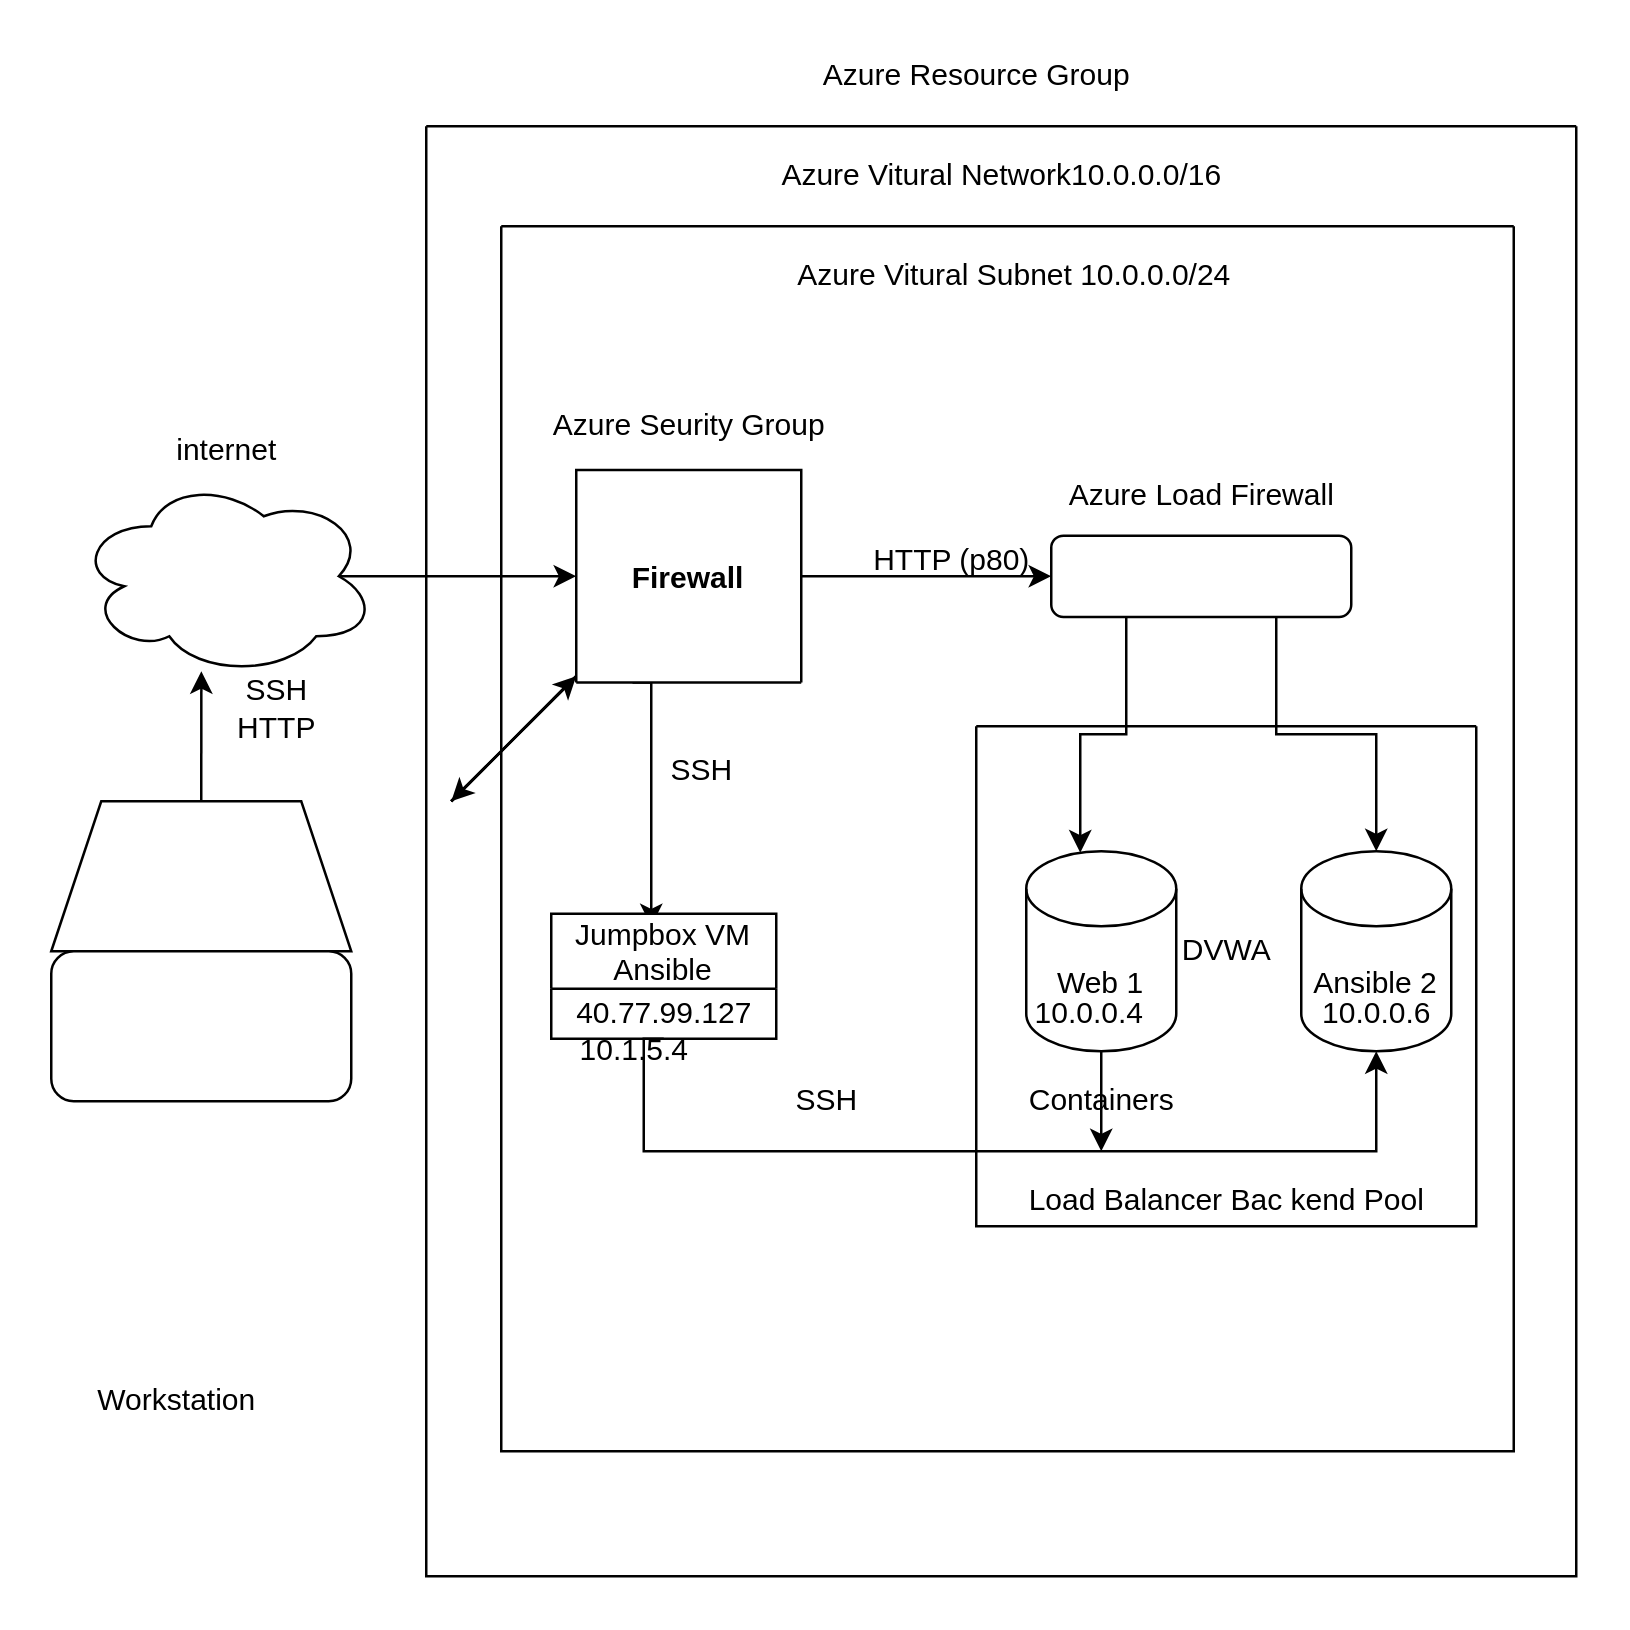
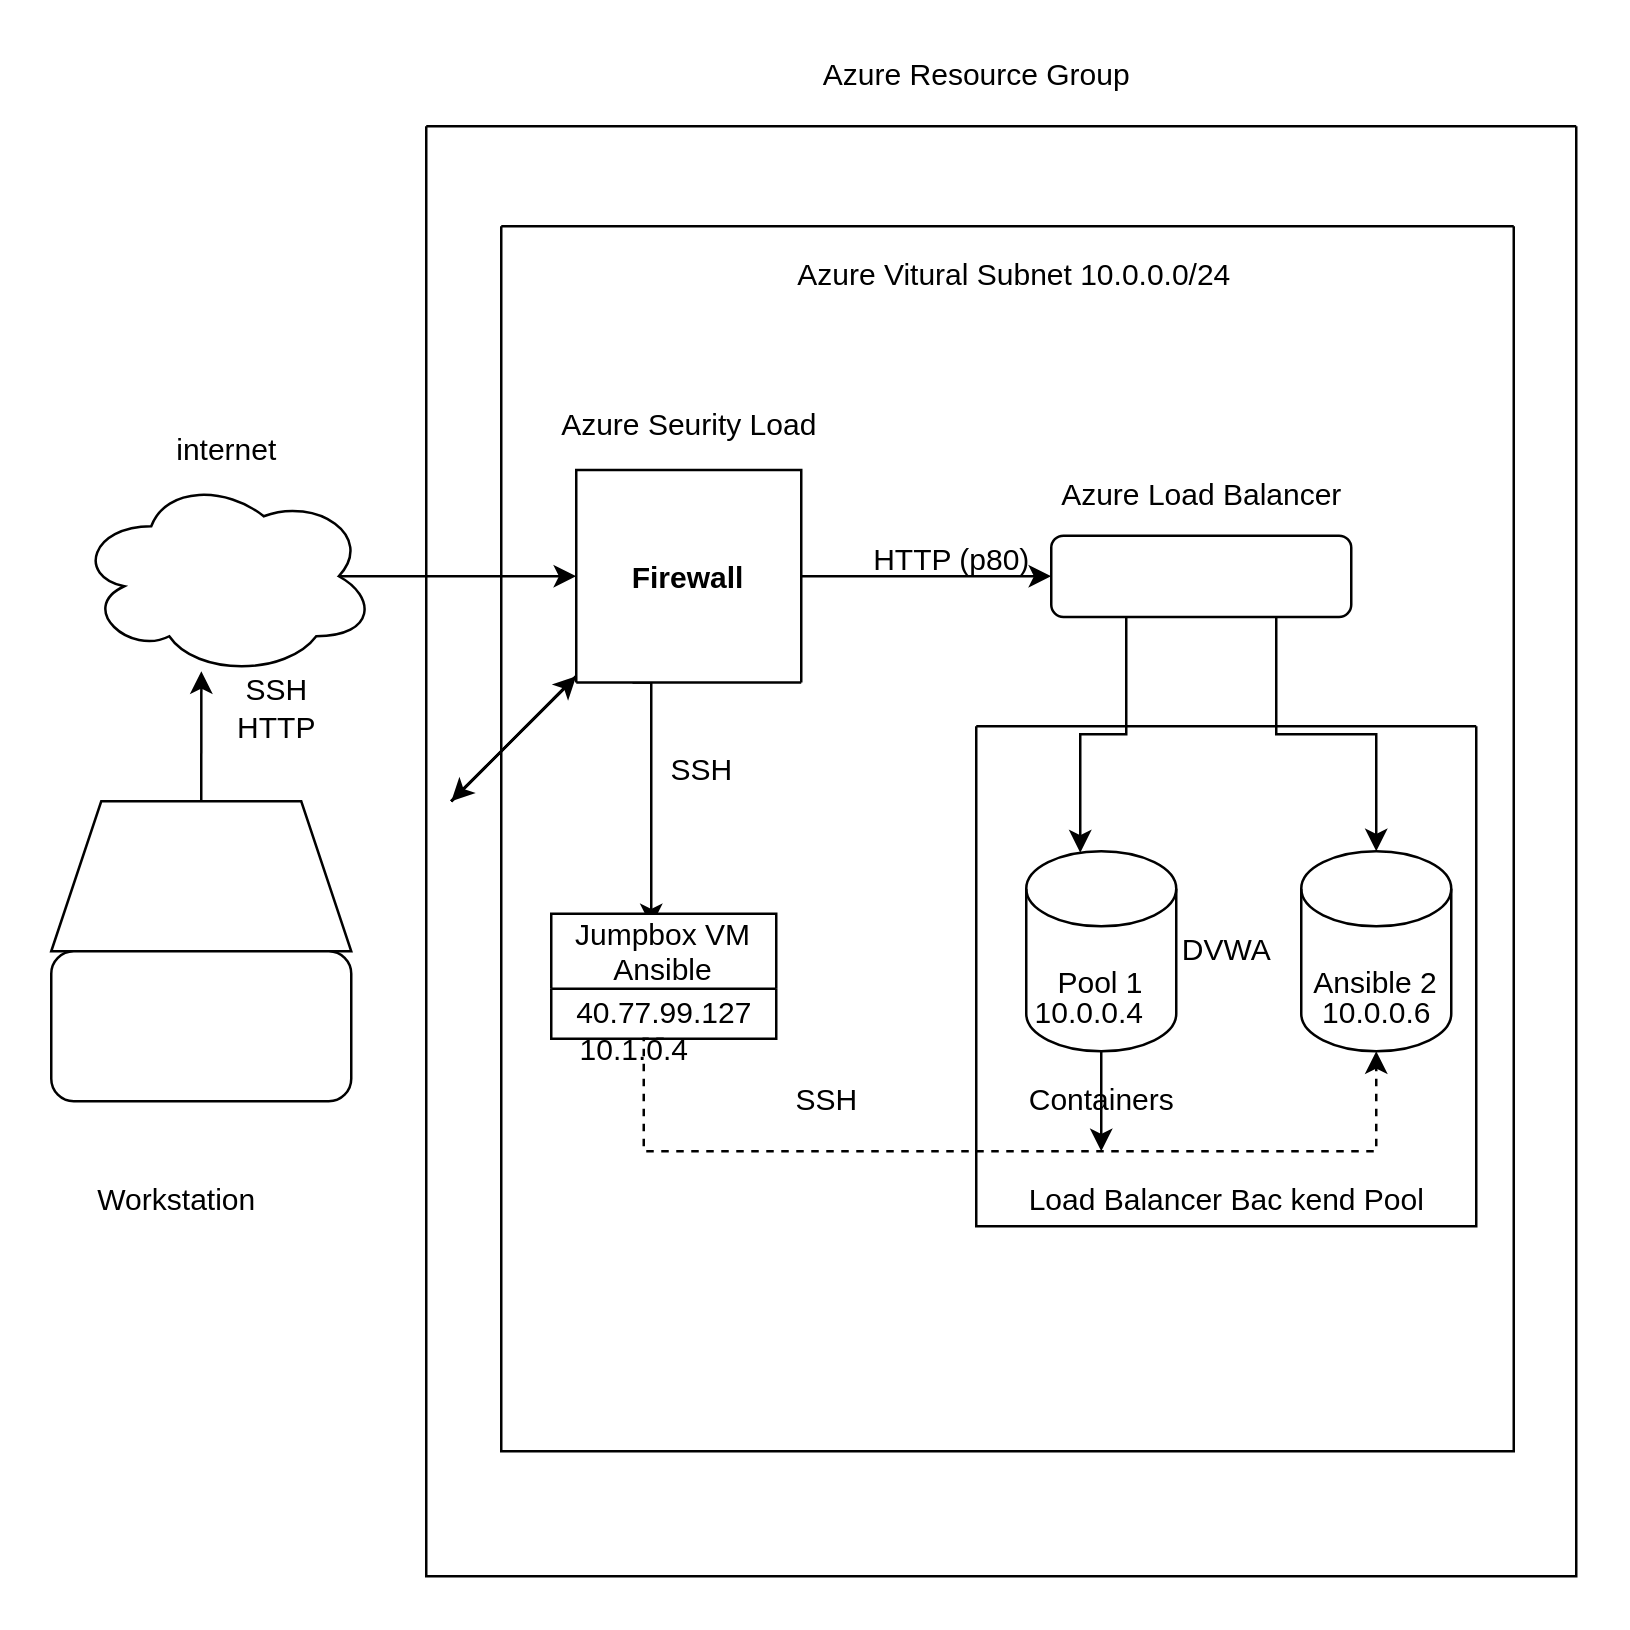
- <mxCell id="42" value="Azure Vitural Network10.0.0.0/16" style="text;html=1;align=center;verticalAlign=middle;resizable=0;points=[];autosize=1;strokeColor=none;fillColor=none;" vertex="1" parent="41"><mxGeometry x="135" y="10" width="190" height="20" as="geometry" /></mxCell>
- <mxCell id="38" value="Azure Seurity Group" style="text;html=1;align=center;verticalAlign=middle;resizable=0;points=[];autosize=1;strokeColor=none;fillColor=none;" vertex="1" parent="1"><mxGeometry x="215" y="160" width="120" height="20" as="geometry" /></mxCell>
+ <mxCell id="38" value="Azure Seurity Load" style="text;html=1;align=center;verticalAlign=middle;resizable=0;points=[];autosize=1;strokeColor=none;fillColor=none;" vertex="1" parent="1"><mxGeometry x="215" y="160" width="120" height="20" as="geometry" /></mxCell>
- <mxCell id="20" value="Azure Load Firewall" style="text;html=1;align=center;verticalAlign=middle;resizable=0;points=[];autosize=1;strokeColor=none;fillColor=none;" vertex="1" parent="1"><mxGeometry x="415" y="187.5" width="130" height="20" as="geometry" /></mxCell>
+ <mxCell id="20" value="Azure Load Balancer" style="text;html=1;align=center;verticalAlign=middle;resizable=0;points=[];autosize=1;strokeColor=none;fillColor=none;" vertex="1" parent="1"><mxGeometry x="415" y="187.5" width="130" height="20" as="geometry" /></mxCell>
- <mxCell id="14" value="Web 1" style="shape=cylinder3;whiteSpace=wrap;html=1;boundedLbl=1;backgroundOutline=1;size=15;" vertex="1" parent="1"><mxGeometry x="410" y="340" width="60" height="80" as="geometry" /></mxCell>
+ <mxCell id="14" value="Pool 1" style="shape=cylinder3;whiteSpace=wrap;html=1;boundedLbl=1;backgroundOutline=1;size=15;" vertex="1" parent="1"><mxGeometry x="410" y="340" width="60" height="80" as="geometry" /></mxCell>
- <mxCell id="37" value="10.1.5.4" style="text;html=1;align=center;verticalAlign=middle;resizable=0;points=[];autosize=1;strokeColor=none;fillColor=none;" vertex="1" parent="1"><mxGeometry x="223" y="410" width="60" height="20" as="geometry" /></mxCell>
+ <mxCell id="37" value="10.1.0.4" style="text;html=1;align=center;verticalAlign=middle;resizable=0;points=[];autosize=1;strokeColor=none;fillColor=none;" vertex="1" parent="1"><mxGeometry x="223" y="410" width="60" height="20" as="geometry" /></mxCell>
- <mxCell id="17" style="edgeStyle=orthogonalEdgeStyle;rounded=0;orthogonalLoop=1;jettySize=auto;html=1;exitX=0.5;exitY=1;exitDx=0;exitDy=0;entryX=0.5;entryY=1;entryDx=0;entryDy=0;entryPerimeter=0;" edge="1" parent="1" source="18" target="16"><mxGeometry relative="1" as="geometry"><Array as="points"><mxPoint x="257" y="460" /><mxPoint x="550" y="460" /></Array></mxGeometry></mxCell>
+ <mxCell id="17" style="edgeStyle=orthogonalEdgeStyle;rounded=0;orthogonalLoop=1;jettySize=auto;html=1;exitX=0.5;exitY=1;exitDx=0;exitDy=0;entryX=0.5;entryY=1;entryDx=0;entryDy=0;entryPerimeter=0;dashed=1;" edge="1" parent="1" source="18" target="16"><mxGeometry relative="1" as="geometry"><Array as="points"><mxPoint x="257" y="460" /><mxPoint x="550" y="460" /></Array></mxGeometry></mxCell>
- <mxCell id="15" value="Workstation" style="text;html=1;align=center;verticalAlign=middle;resizable=0;points=[];autosize=1;strokeColor=none;fillColor=none;" vertex="1" parent="1"><mxGeometry x="30" y="550" width="80" height="20" as="geometry" /></mxCell>
+ <mxCell id="15" value="Workstation" style="text;html=1;align=center;verticalAlign=middle;resizable=0;points=[];autosize=1;strokeColor=none;fillColor=none;" vertex="1" parent="1"><mxGeometry x="30" y="470" width="80" height="20" as="geometry" /></mxCell>
